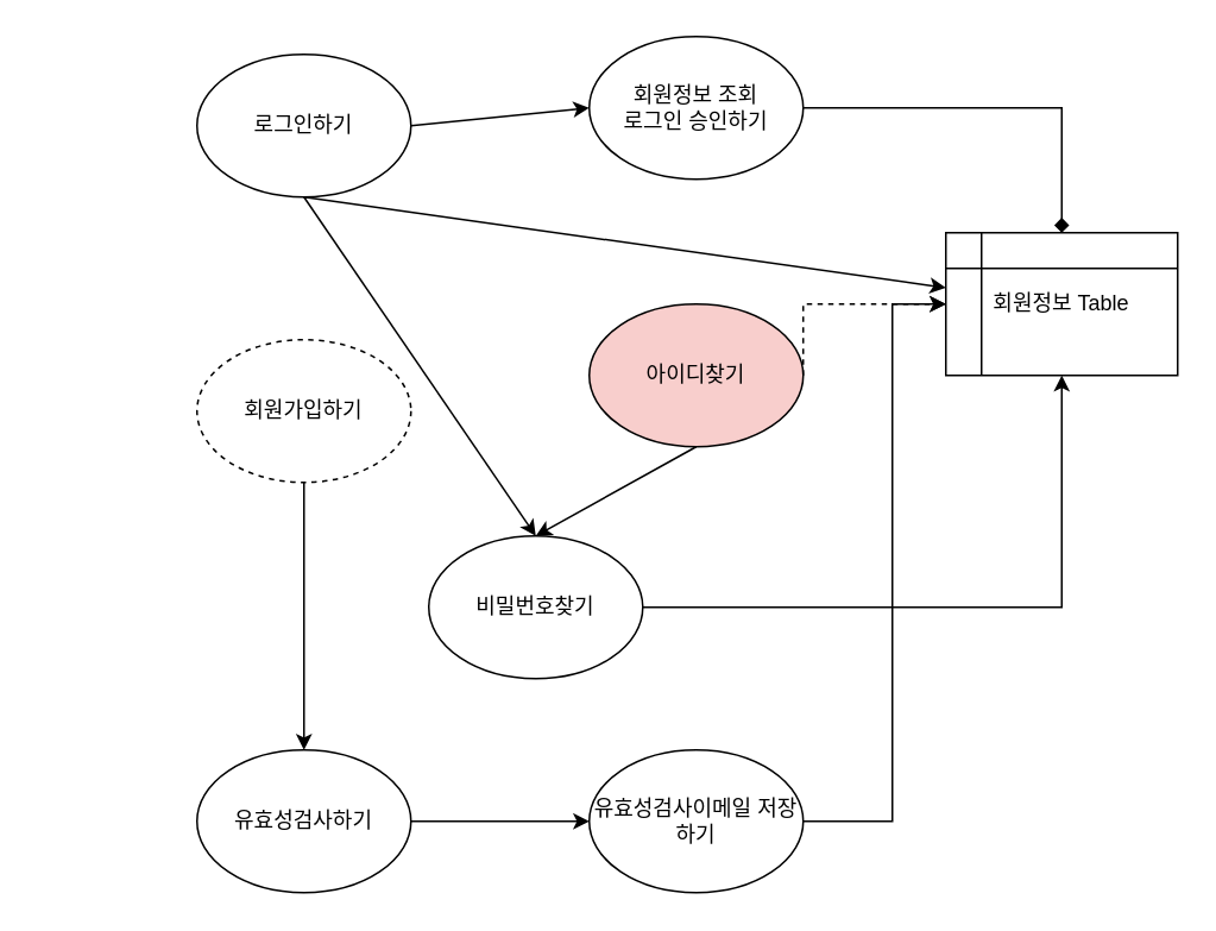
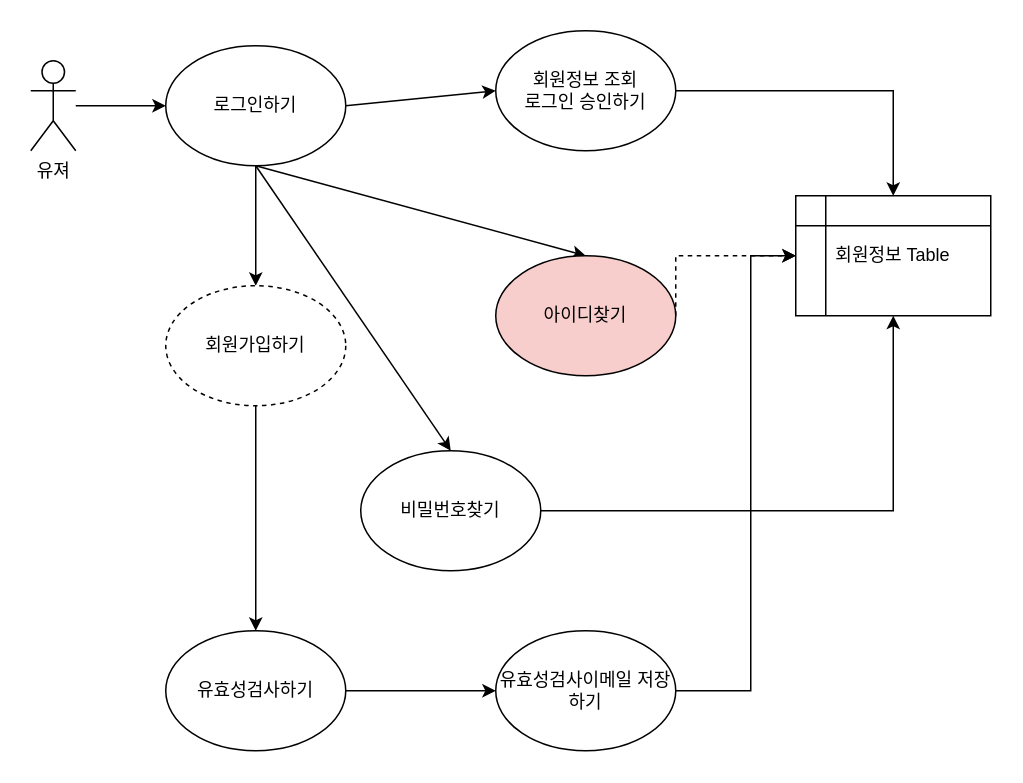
+ <mxCell id="3" value="유져" style="shape=umlActor;verticalLabelPosition=bottom;verticalAlign=top;html=1;outlineConnect=0;" vertex="1" parent="1"><mxGeometry x="20" y="40" width="30" height="60" as="geometry" /></mxCell>
+ <mxCell id="2" style="edgeStyle=orthogonalEdgeStyle;rounded=0;orthogonalLoop=1;jettySize=auto;html=1;entryX=0;entryY=0.5;entryDx=0;entryDy=0;" edge="1" parent="1" source="3" target="8"><mxGeometry relative="1" as="geometry" /></mxCell>
- <mxCell id="21" style="edgeStyle=orthogonalEdgeStyle;rounded=0;orthogonalLoop=1;jettySize=auto;html=1;entryX=0.5;entryY=0;entryDx=0;entryDy=0;exitX=1;exitY=0.5;exitDx=0;exitDy=0;endArrow=diamond;" edge="1" parent="1" source="22" target="20"><mxGeometry relative="1" as="geometry" /></mxCell>
+ <mxCell id="21" style="edgeStyle=orthogonalEdgeStyle;rounded=0;orthogonalLoop=1;jettySize=auto;html=1;entryX=0.5;entryY=0;entryDx=0;entryDy=0;exitX=1;exitY=0.5;exitDx=0;exitDy=0;" edge="1" parent="1" source="22" target="20"><mxGeometry relative="1" as="geometry" /></mxCell>
- <mxCell id="5" style="rounded=0;orthogonalLoop=1;jettySize=auto;html=1;exitX=0.5;exitY=1;exitDx=0;exitDy=0;" edge="1" parent="1" source="8" target="20"><mxGeometry relative="1" as="geometry" /></mxCell>
+ <mxCell id="5" style="rounded=0;orthogonalLoop=1;jettySize=auto;html=1;entryX=0.5;entryY=0;entryDx=0;entryDy=0;exitX=0.5;exitY=1;exitDx=0;exitDy=0;" edge="1" parent="1" source="8" target="13"><mxGeometry relative="1" as="geometry" /></mxCell>
+ <mxCell id="4" style="rounded=0;orthogonalLoop=1;jettySize=auto;html=1;entryX=0.5;entryY=0;entryDx=0;entryDy=0;" edge="1" parent="1" source="8" target="10"><mxGeometry relative="1" as="geometry" /></mxCell>
- <mxCell id="11" style="rounded=0;orthogonalLoop=1;jettySize=auto;html=1;entryX=0.5;entryY=0;entryDx=0;entryDy=0;exitX=0.5;exitY=1;exitDx=0;exitDy=0;" edge="1" parent="1" source="13" target="15"><mxGeometry relative="1" as="geometry" /></mxCell>
